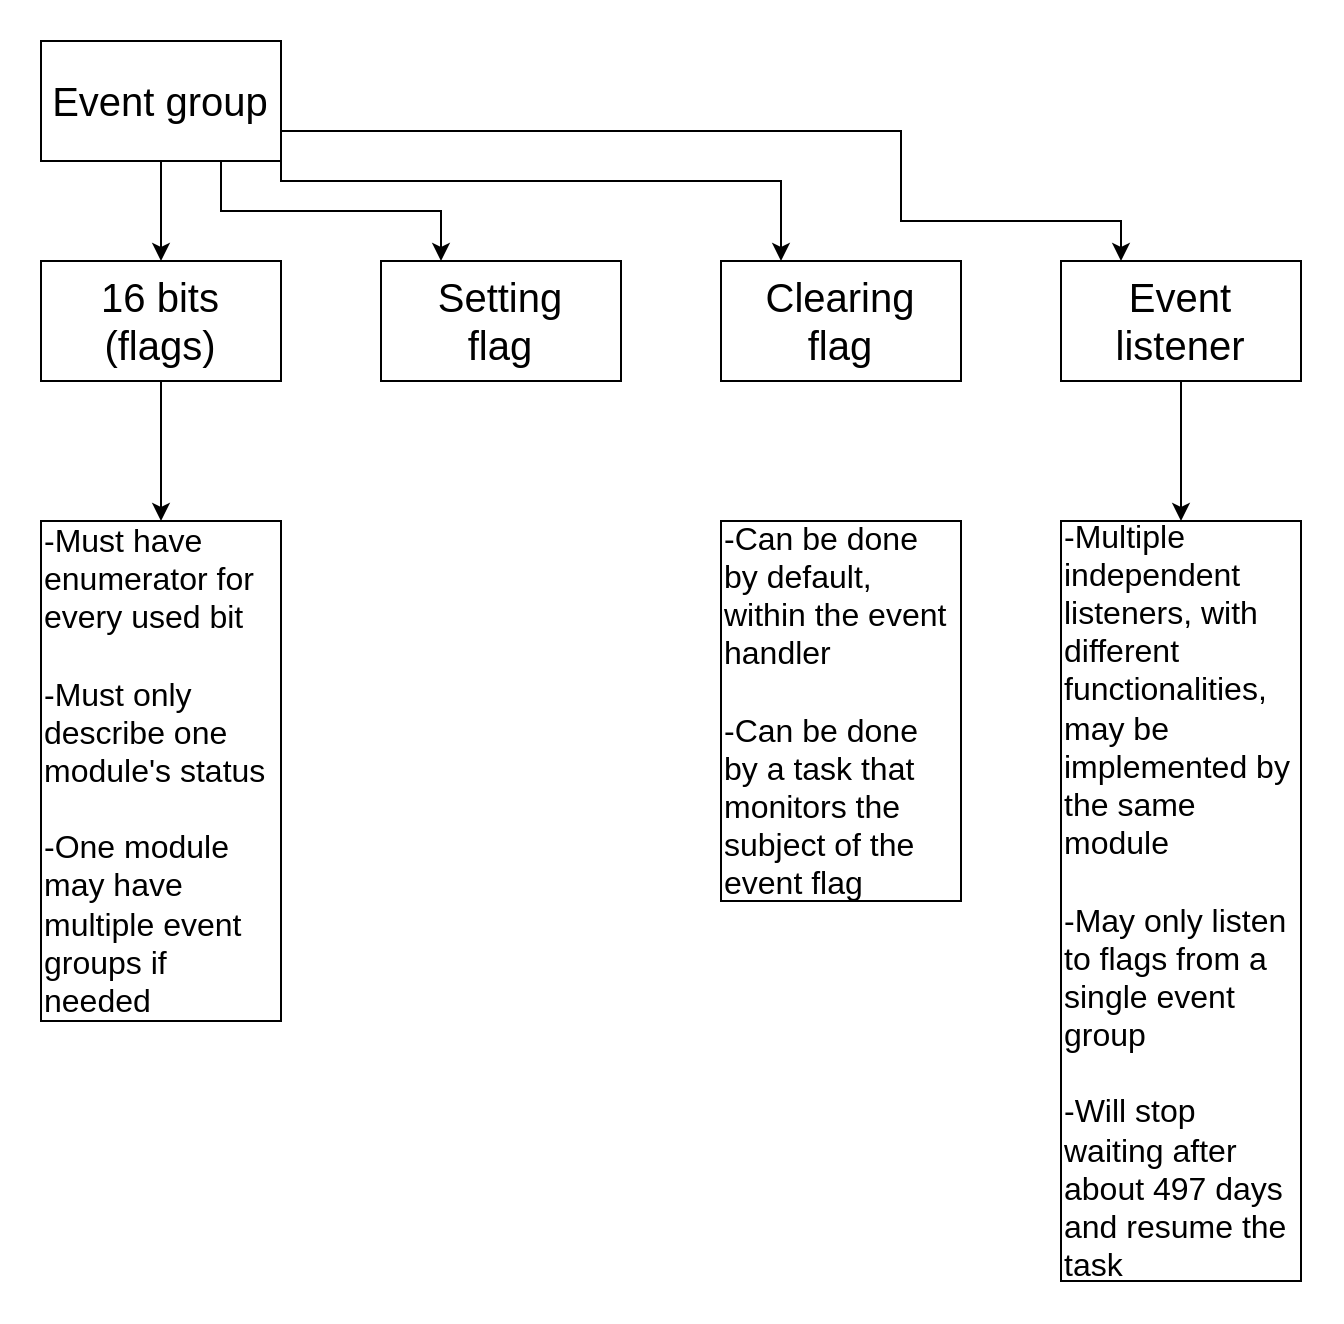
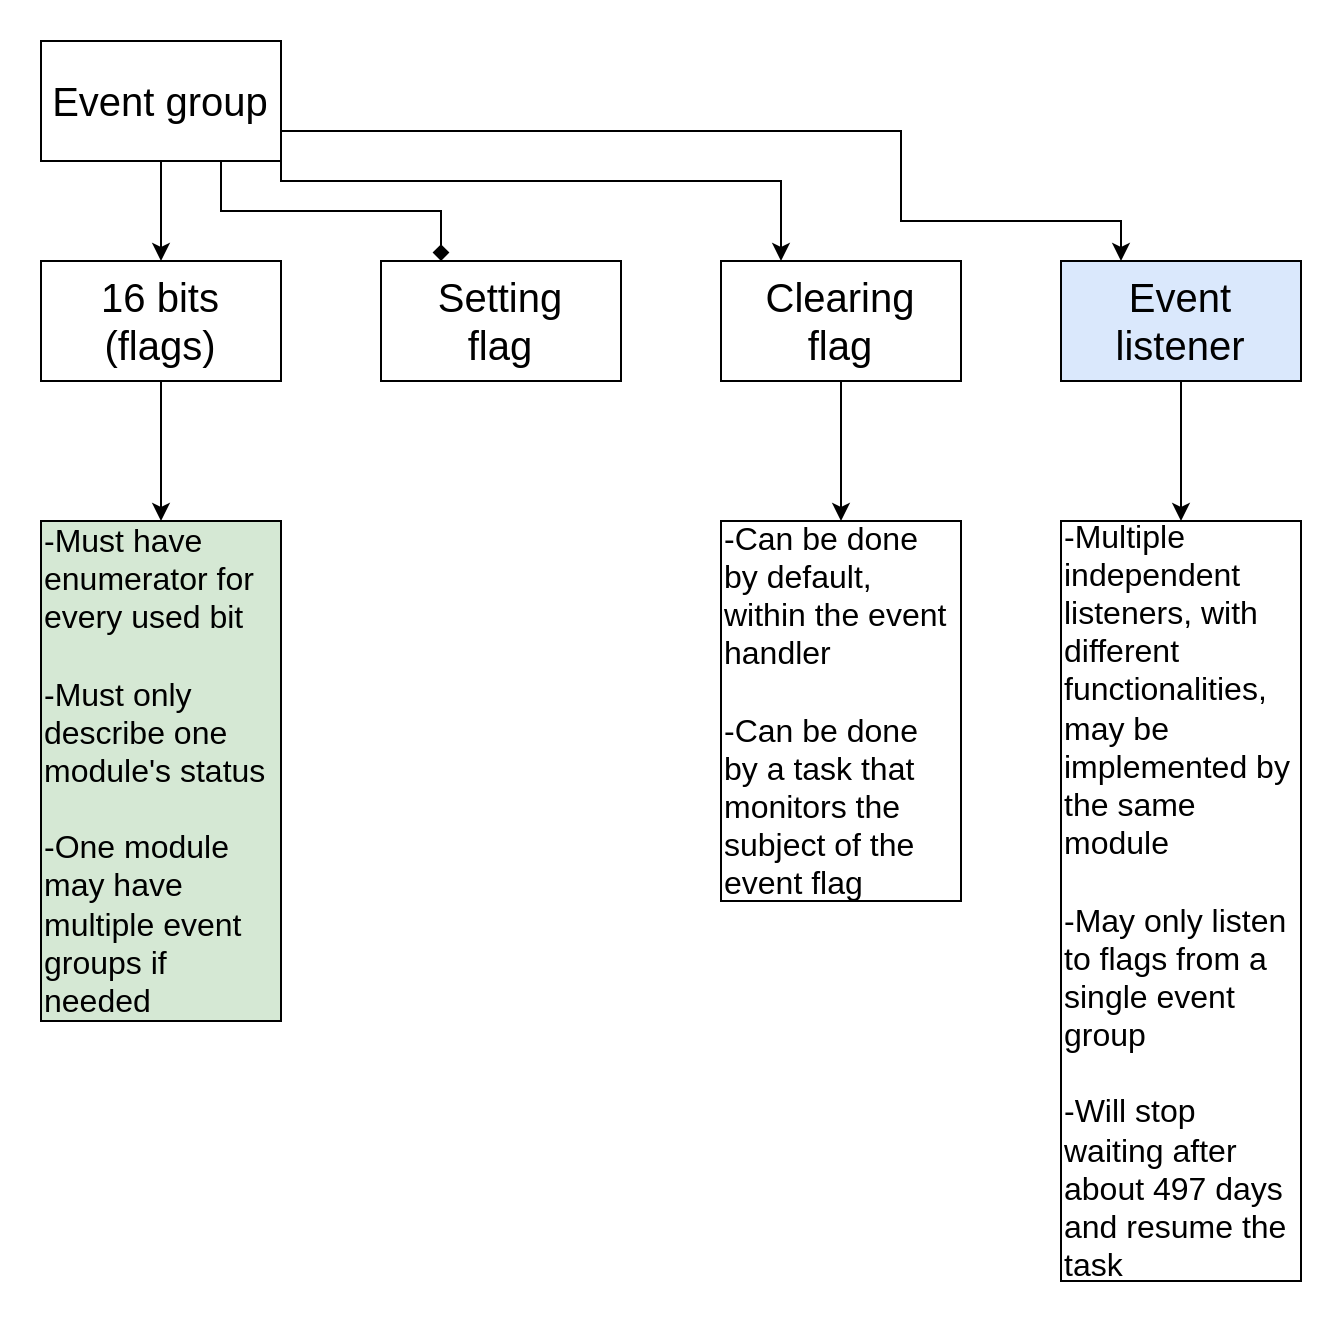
- <mxCell id="3" style="edgeStyle=orthogonalEdgeStyle;rounded=0;orthogonalLoop=1;jettySize=auto;html=1;exitX=0.75;exitY=1;exitDx=0;exitDy=0;entryX=0.25;entryY=0;entryDx=0;entryDy=0;" parent="1" source="5" target="8" edge="1"><mxGeometry relative="1" as="geometry" /></mxCell>
+ <mxCell id="3" style="edgeStyle=orthogonalEdgeStyle;rounded=0;orthogonalLoop=1;jettySize=auto;html=1;exitX=0.75;exitY=1;exitDx=0;exitDy=0;entryX=0.25;entryY=0;entryDx=0;entryDy=0;endArrow=diamond;" parent="1" source="5" target="8" edge="1"><mxGeometry relative="1" as="geometry" /></mxCell>
- <mxCell id="12" value="&lt;span style=&quot;font-size: 20px&quot;&gt;Event listener&lt;/span&gt;" style="rounded=0;whiteSpace=wrap;html=1;" parent="1" vertex="1"><mxGeometry x="530" y="130" width="120" height="60" as="geometry" /></mxCell>
+ <mxCell id="12" value="&lt;span style=&quot;font-size: 20px&quot;&gt;Event listener&lt;/span&gt;" style="rounded=0;whiteSpace=wrap;html=1;fillColor=#dae8fc;" parent="1" vertex="1"><mxGeometry x="530" y="130" width="120" height="60" as="geometry" /></mxCell>
+ <mxCell id="9" value="" style="edgeStyle=orthogonalEdgeStyle;rounded=0;orthogonalLoop=1;jettySize=auto;html=1;" parent="1" source="10" target="15" edge="1"><mxGeometry relative="1" as="geometry" /></mxCell>
- <mxCell id="14" value="&lt;span style=&quot;font-size: 16px&quot;&gt;-Must have enumerator for every used bit &lt;br&gt;&lt;br&gt;-Must only describe one module's status&lt;br&gt;&lt;br&gt;-One module may have multiple event groups if needed&lt;br&gt;&lt;/span&gt;" style="whiteSpace=wrap;html=1;rounded=0;align=left;" parent="1" vertex="1"><mxGeometry x="20" y="260" width="120" height="250" as="geometry" /></mxCell>
+ <mxCell id="14" value="&lt;span style=&quot;font-size: 16px&quot;&gt;-Must have enumerator for every used bit &lt;br&gt;&lt;br&gt;-Must only describe one module's status&lt;br&gt;&lt;br&gt;-One module may have multiple event groups if needed&lt;br&gt;&lt;/span&gt;" style="whiteSpace=wrap;html=1;rounded=0;align=left;fillColor=#d5e8d4;" parent="1" vertex="1"><mxGeometry x="20" y="260" width="120" height="250" as="geometry" /></mxCell>
